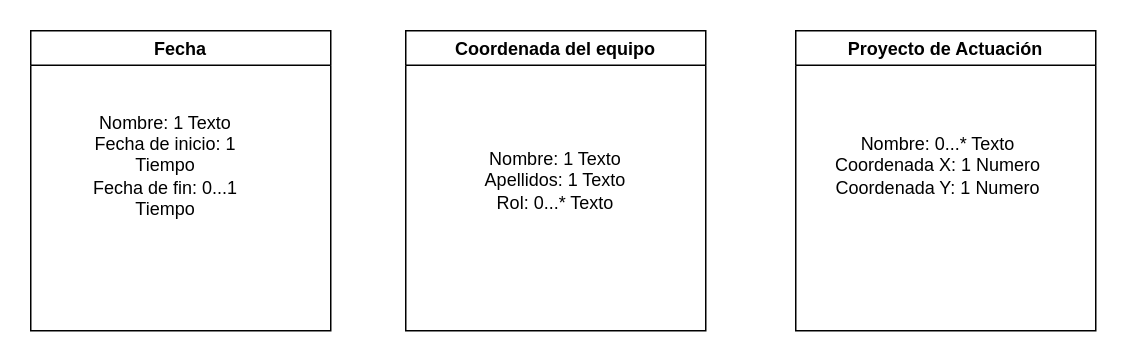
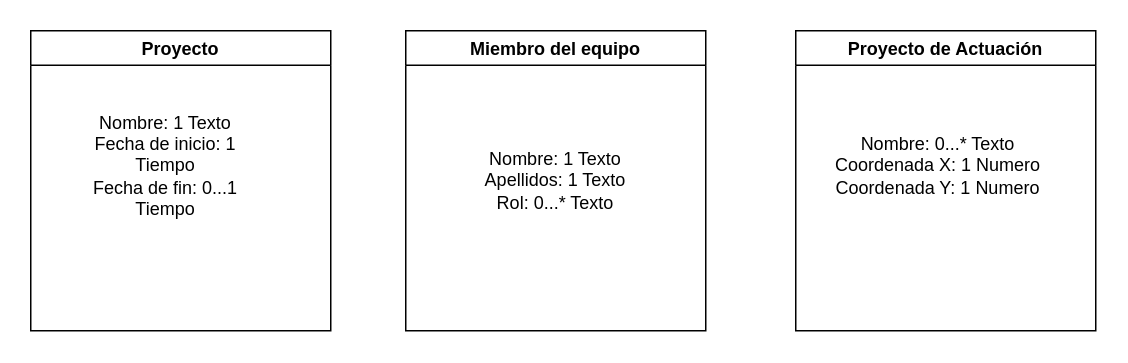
- <mxCell id="2" value="Fecha" style="swimlane;" vertex="1" parent="1"><mxGeometry x="20" y="20" width="200" height="200" as="geometry" /></mxCell>
+ <mxCell id="2" value="Proyecto" style="swimlane;" vertex="1" parent="1"><mxGeometry x="20" y="20" width="200" height="200" as="geometry" /></mxCell>
- <mxCell id="4" value="Coordenada del equipo" style="swimlane;" vertex="1" parent="1"><mxGeometry x="270" y="20" width="200" height="200" as="geometry" /></mxCell>
+ <mxCell id="4" value="Miembro del equipo" style="swimlane;" vertex="1" parent="1"><mxGeometry x="270" y="20" width="200" height="200" as="geometry" /></mxCell>
